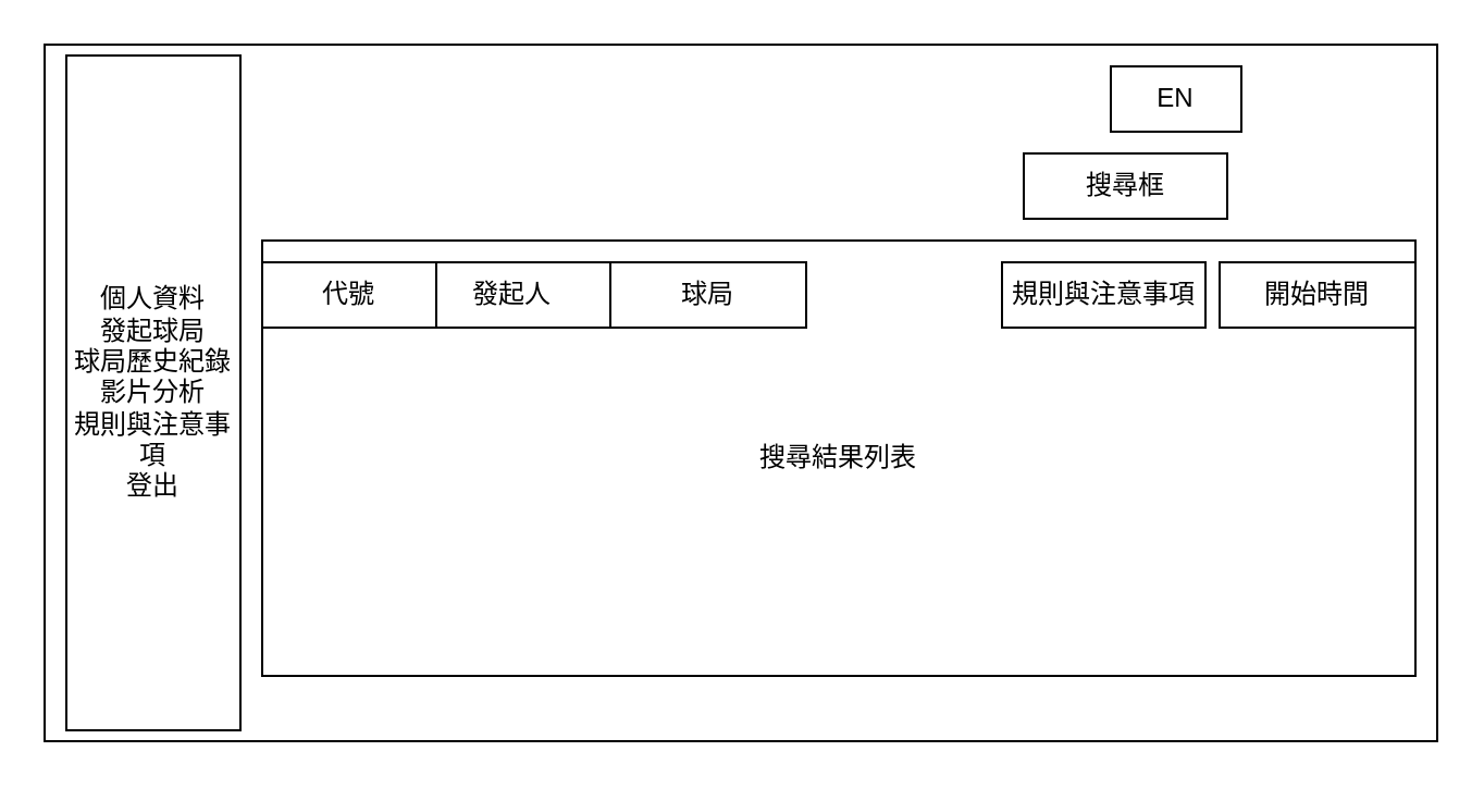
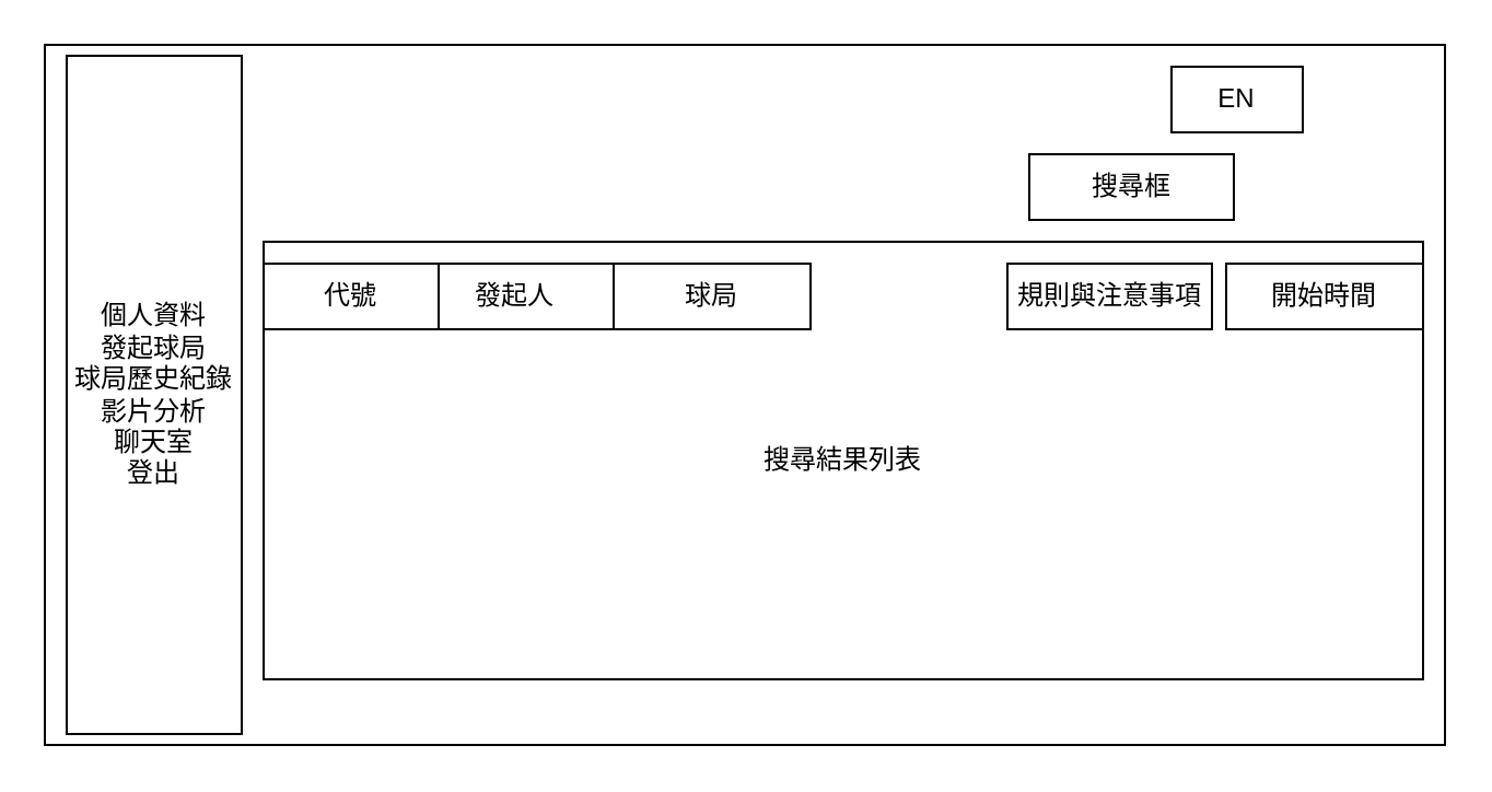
- <mxCell id="4" value="EN" style="rounded=0;whiteSpace=wrap;html=1;" parent="1" vertex="1"><mxGeometry x="510" y="30" width="60" height="30" as="geometry" /></mxCell>
+ <mxCell id="4" value="EN" style="rounded=0;whiteSpace=wrap;html=1;" parent="1" vertex="1"><mxGeometry x="535" y="30" width="60" height="30" as="geometry" /></mxCell>
- <mxCell id="3" value="個人資料&lt;br&gt;發起球局&lt;br&gt;球局歷史紀錄&lt;br&gt;影片分析&lt;br&gt;規則與注意事項&lt;br&gt;登出" style="rounded=0;whiteSpace=wrap;html=1;" parent="1" vertex="1"><mxGeometry x="30" y="25" width="80" height="310" as="geometry" /></mxCell>
+ <mxCell id="3" value="個人資料&lt;br&gt;發起球局&lt;br&gt;球局歷史紀錄&lt;br&gt;影片分析&lt;br&gt;聊天室&lt;br&gt;登出" style="rounded=0;whiteSpace=wrap;html=1;" parent="1" vertex="1"><mxGeometry x="30" y="25" width="80" height="310" as="geometry" /></mxCell>
